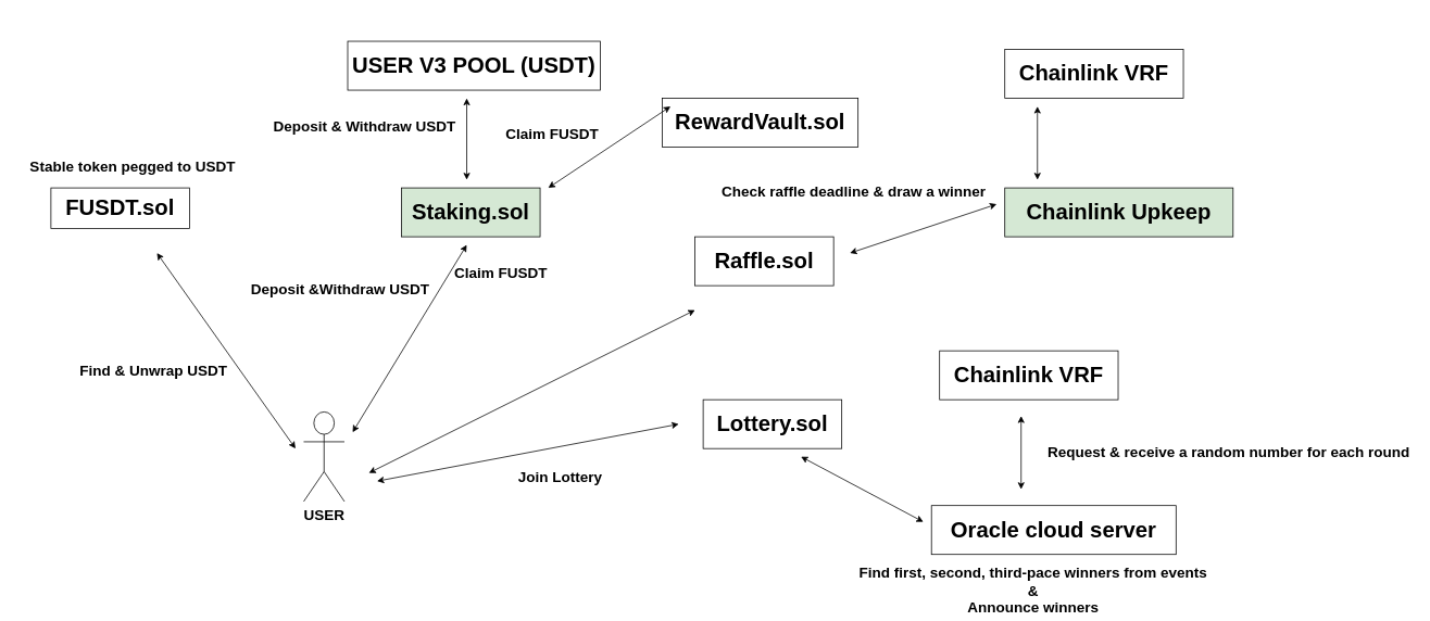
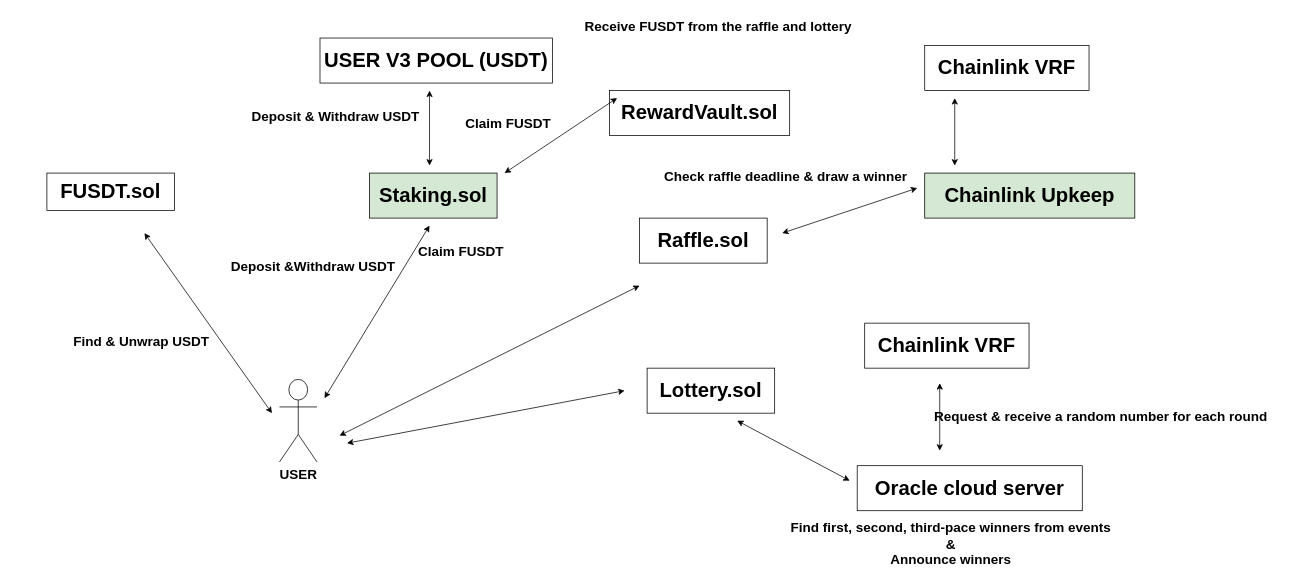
+ <mxCell id="32" value="&lt;span style=&quot;font-size: 18px;&quot;&gt;&lt;b&gt;Receive FUSDT from the raffle and lottery&lt;/b&gt;&lt;/span&gt;" style="text;html=1;align=center;verticalAlign=middle;whiteSpace=wrap;rounded=0;" parent="1" vertex="1"><mxGeometry x="772" y="20" width="370" height="30" as="geometry" /></mxCell>
- <mxCell id="3" value="&lt;font size=&quot;1&quot; style=&quot;&quot;&gt;&lt;b style=&quot;font-size: 18px;&quot;&gt;Stable token pegged to USDT&lt;/b&gt;&lt;/font&gt;" style="text;html=1;align=center;verticalAlign=middle;whiteSpace=wrap;rounded=0;" parent="1" vertex="1"><mxGeometry x="20.75" y="190" width="282.5" height="30" as="geometry" /></mxCell>
- <mxCell id="33" value="&lt;b&gt;&lt;font style=&quot;font-size: 18px;&quot;&gt;Request &amp;amp; receive a random number for each round&lt;/font&gt;&lt;/b&gt;" style="text;html=1;align=center;verticalAlign=middle;whiteSpace=wrap;rounded=0;" parent="1" vertex="1"><mxGeometry x="1282" y="540" width="450" height="30" as="geometry" /></mxCell>
+ <mxCell id="33" value="&lt;b&gt;&lt;font style=&quot;font-size: 18px;&quot;&gt;Request &amp;amp; receive a random number for each round&lt;/font&gt;&lt;/b&gt;" style="text;html=1;align=center;verticalAlign=middle;whiteSpace=wrap;rounded=0;" parent="1" vertex="1"><mxGeometry x="1242" y="540" width="450" height="30" as="geometry" /></mxCell>
- <mxCell id="22" value="&lt;b&gt;&lt;font style=&quot;font-size: 18px;&quot;&gt;Join Lottery&lt;/font&gt;&lt;/b&gt;" style="text;html=1;align=center;verticalAlign=middle;whiteSpace=wrap;rounded=0;" parent="1" vertex="1"><mxGeometry x="572" y="570" width="230" height="30" as="geometry" /></mxCell>
